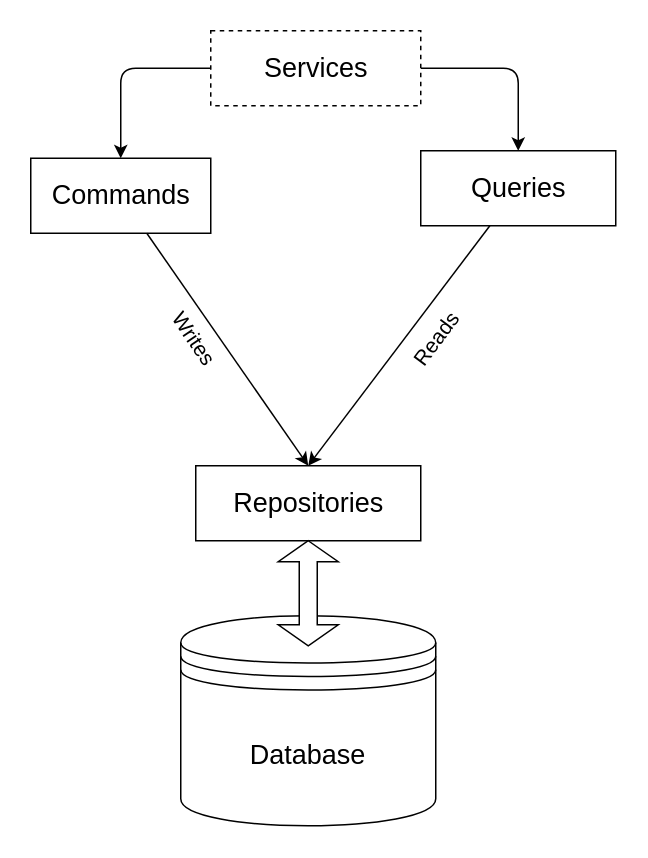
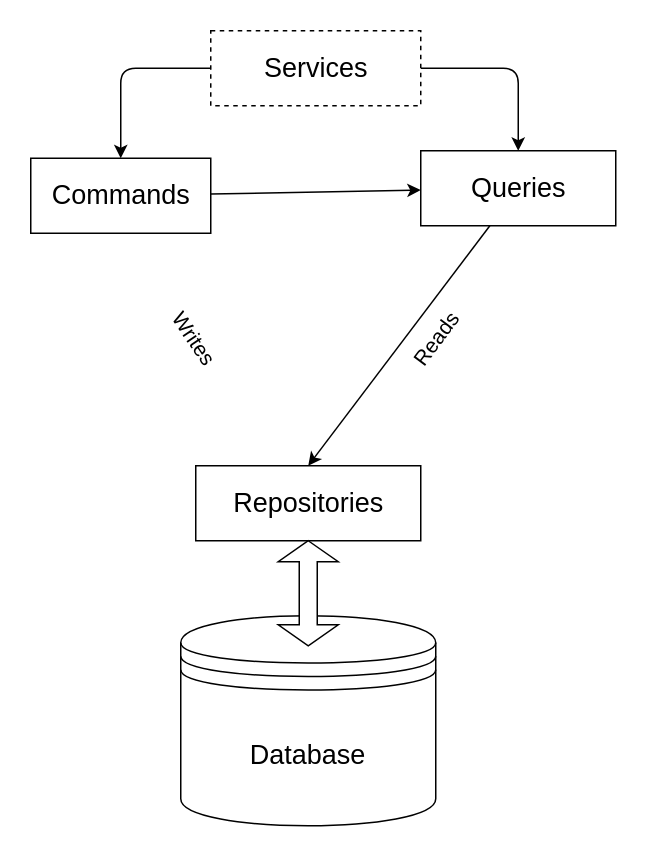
- <mxCell id="10" style="edgeStyle=none;html=1;entryX=0.5;entryY=0;entryDx=0;entryDy=0;fontSize=18;" edge="1" parent="1" source="5" target="7"><mxGeometry relative="1" as="geometry" /></mxCell>
+ <mxCell id="10" style="edgeStyle=none;html=1;fontSize=18;" edge="1" parent="1" source="5" target="6"><mxGeometry relative="1" as="geometry" /></mxCell>
